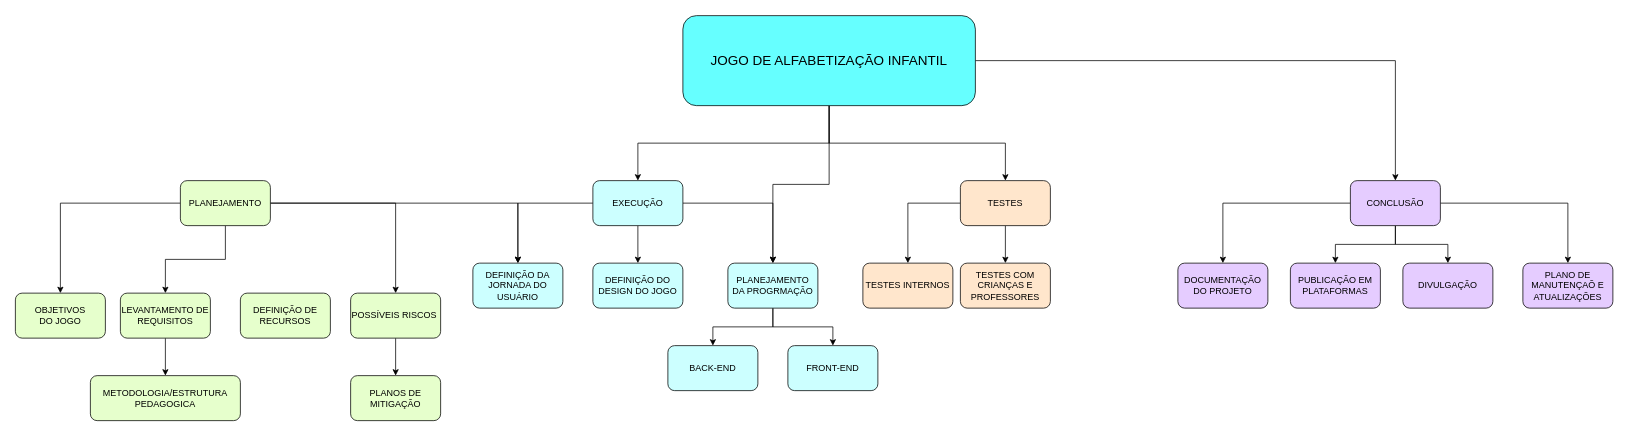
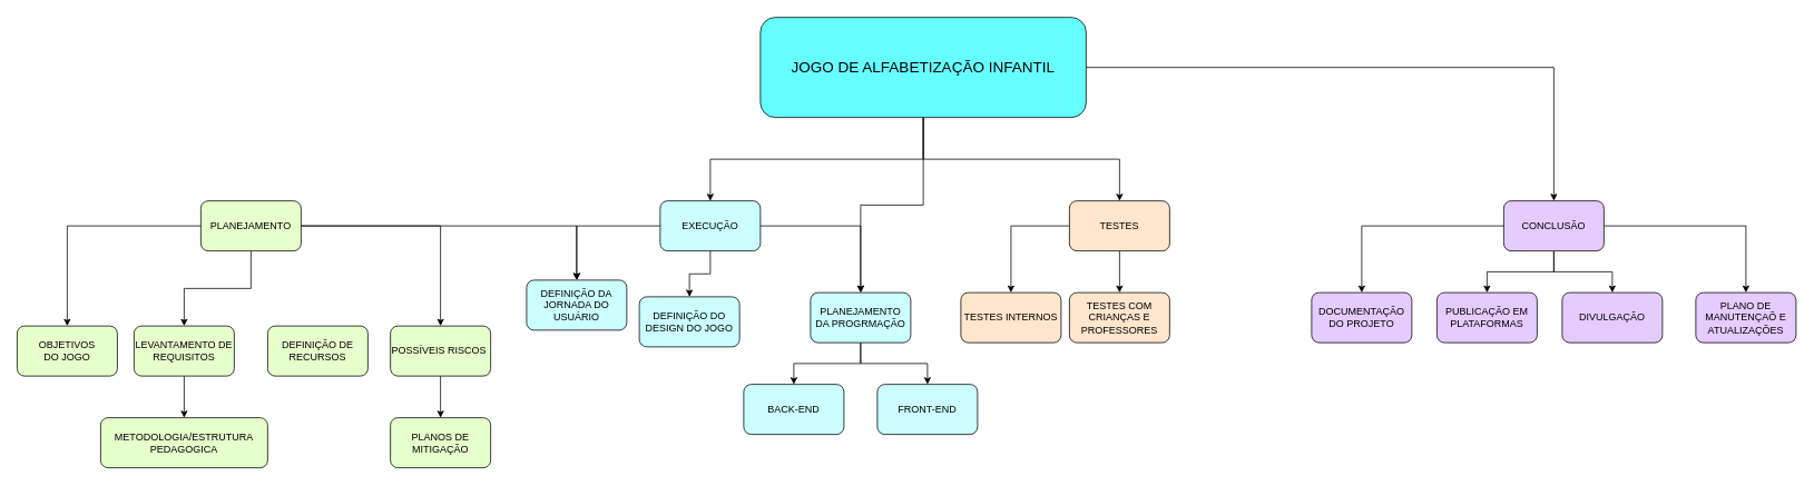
- <mxCell id="40" value="DEFINIÇÃO DA JORNADA DO USUÁRIO" style="rounded=1;whiteSpace=wrap;html=1;fontSize=12;glass=0;strokeWidth=1;shadow=0;fillColor=#CCFFFF;" vertex="1" parent="1"><mxGeometry x="630" y="350" width="120" height="60" as="geometry" /></mxCell>
+ <mxCell id="40" value="DEFINIÇÃO DA JORNADA DO USUÁRIO" style="rounded=1;whiteSpace=wrap;html=1;fontSize=12;glass=0;strokeWidth=1;shadow=0;fillColor=#CCFFFF;" vertex="1" parent="1"><mxGeometry x="630" y="335" width="120" height="60" as="geometry" /></mxCell>
- <mxCell id="32" value="DEFINIÇÃO DO&lt;br&gt;DESIGN DO JOGO" style="rounded=1;whiteSpace=wrap;html=1;fontSize=12;glass=0;strokeWidth=1;shadow=0;fillColor=#CCFFFF;" vertex="1" parent="1"><mxGeometry x="790" y="350" width="120" height="60" as="geometry" /></mxCell>
+ <mxCell id="32" value="DEFINIÇÃO DO&lt;br&gt;DESIGN DO JOGO" style="rounded=1;whiteSpace=wrap;html=1;fontSize=12;glass=0;strokeWidth=1;shadow=0;fillColor=#CCFFFF;" vertex="1" parent="1"><mxGeometry x="765" y="355" width="120" height="60" as="geometry" /></mxCell>
